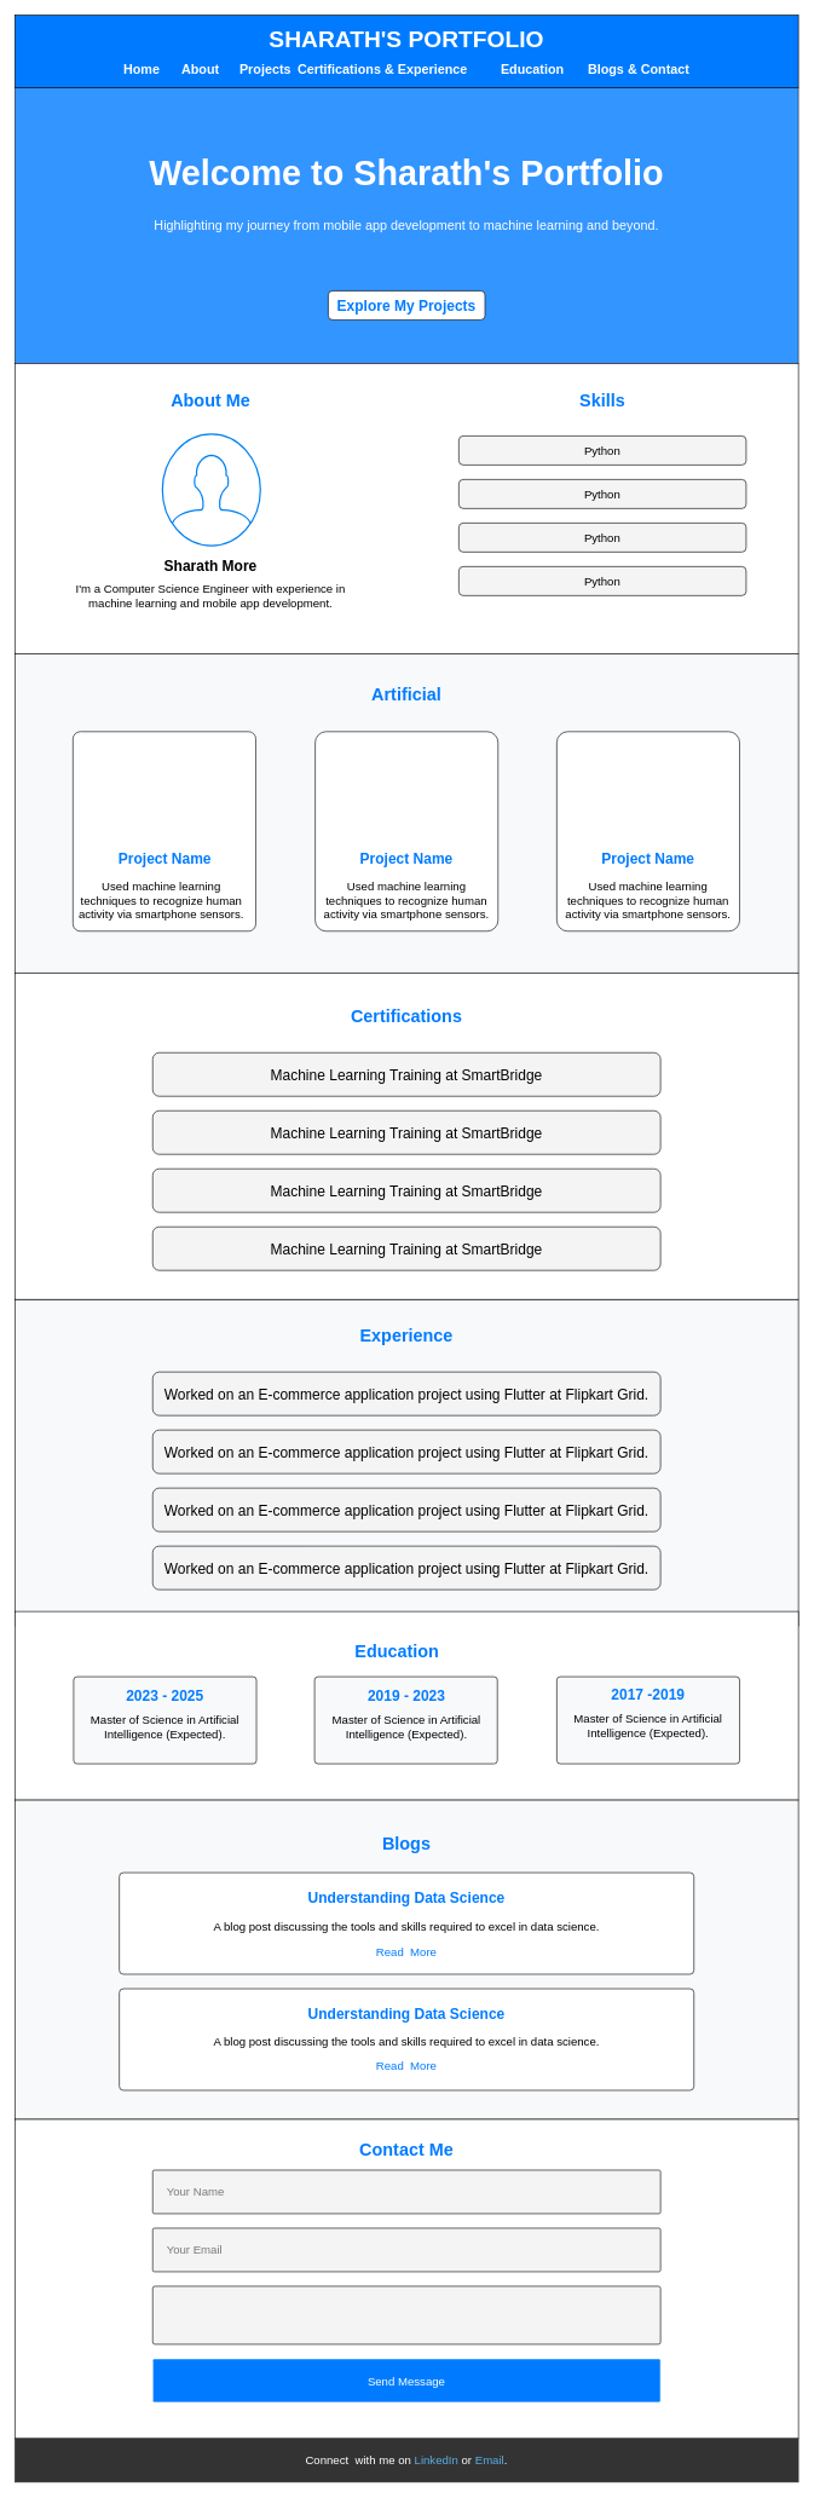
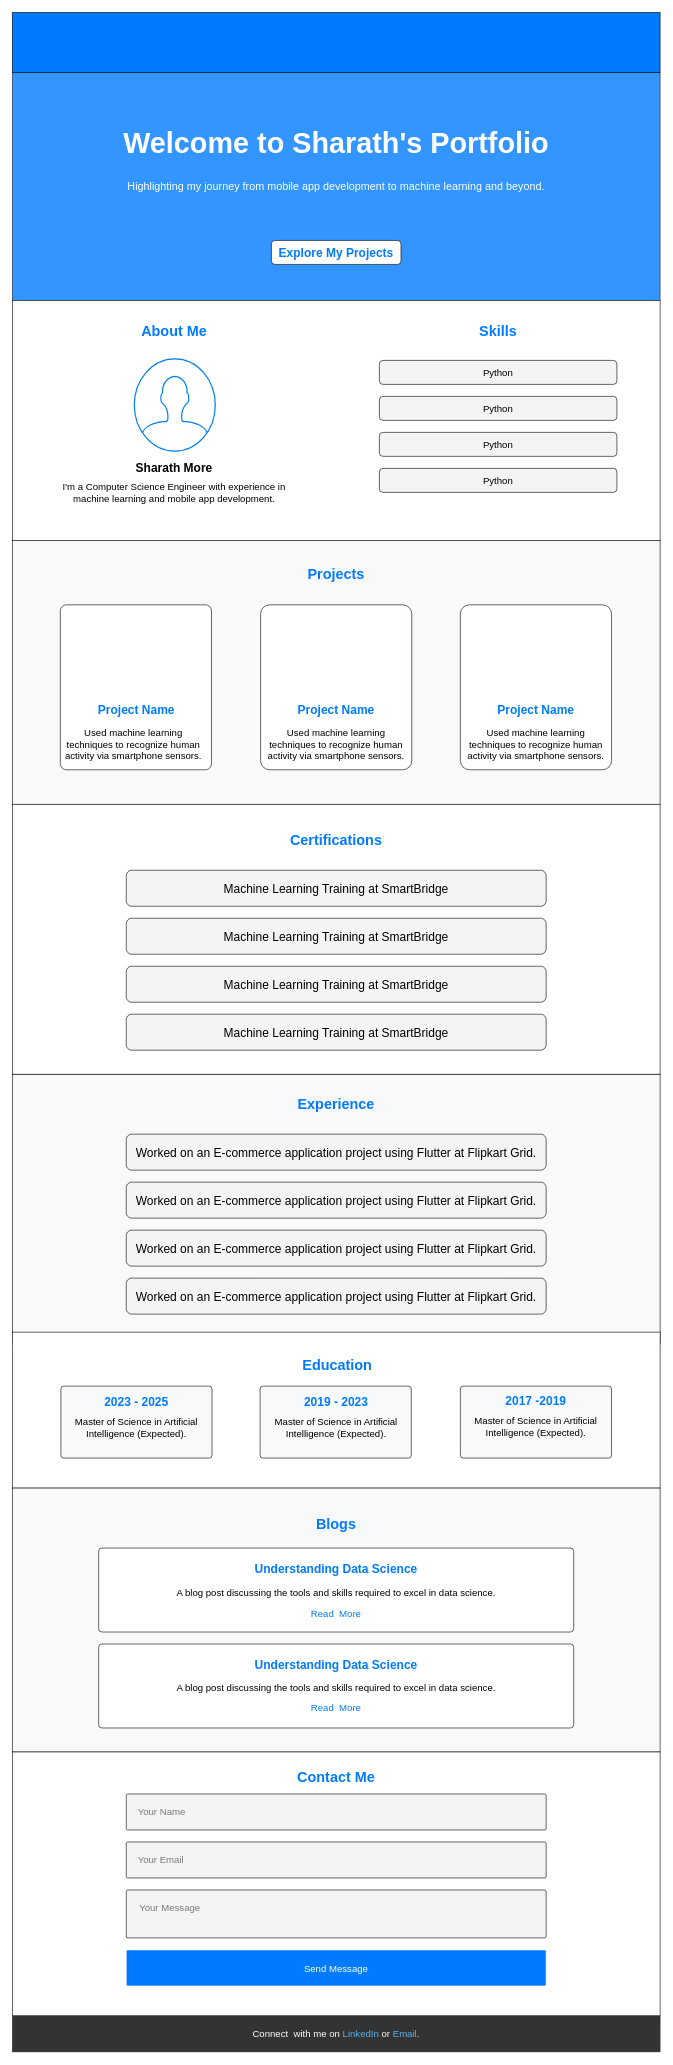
- <mxCell id="8" value="&lt;div&gt;&lt;font size=&quot;1&quot;&gt;&lt;b style=&quot;font-size: 32px;&quot;&gt;SHARATH'S PORTFOLIO&lt;/b&gt;&lt;/font&gt;&lt;/div&gt;&lt;div style=&quot;line-height: 50%;&quot;&gt;&lt;font size=&quot;1&quot;&gt;&lt;b style=&quot;font-size: 32px;&quot;&gt;&lt;br&gt;&lt;/b&gt;&lt;/font&gt;&lt;/div&gt;&lt;div style=&quot;font-size: 18px;&quot;&gt;&lt;font style=&quot;font-size: 18px;&quot;&gt;&lt;b style=&quot;&quot;&gt;Home &lt;span style=&quot;white-space: pre;&quot;&gt;&#09;&lt;/span&gt;&lt;/b&gt;&lt;b&gt;About &lt;span style=&quot;white-space: pre;&quot;&gt;&#09;&lt;/span&gt;Projects &lt;span style=&quot;white-space: pre;&quot;&gt;&#09;&lt;/span&gt;Certifications &amp;amp; Experience &lt;span style=&quot;white-space: pre;&quot;&gt;&#09;&lt;/span&gt;Education &lt;span style=&quot;white-space: pre;&quot;&gt;&#09;&lt;/span&gt;Blogs &amp;amp; Contact&lt;br&gt;&lt;/b&gt;&lt;/font&gt;&lt;/div&gt;" style="text;html=1;align=center;verticalAlign=middle;whiteSpace=wrap;rounded=0;strokeColor=none;fontColor=#FFFFFF;" vertex="1" parent="4"><mxGeometry width="1080" height="100" as="geometry" /></mxCell>
- <mxCell id="39" value="&lt;font color=&quot;#007bff&quot; style=&quot;font-size: 24px;&quot;&gt;&lt;b&gt;Artificial&lt;/b&gt;&lt;/font&gt;" style="text;html=1;align=center;verticalAlign=middle;whiteSpace=wrap;rounded=0;" vertex="1" parent="28"><mxGeometry width="1080" height="33.75" as="geometry" /></mxCell>
+ <mxCell id="39" value="&lt;font color=&quot;#007bff&quot; style=&quot;font-size: 24px;&quot;&gt;&lt;b&gt;Projects&lt;/b&gt;&lt;/font&gt;" style="text;html=1;align=center;verticalAlign=middle;whiteSpace=wrap;rounded=0;" vertex="1" parent="28"><mxGeometry width="1080" height="33.75" as="geometry" /></mxCell>
- <mxCell id="80" value="&lt;font color=&quot;#007bff&quot; style=&quot;font-size: 24px;&quot;&gt;&lt;b&gt;Education&lt;/b&gt;&lt;/font&gt;" style="text;html=1;align=center;verticalAlign=middle;whiteSpace=wrap;rounded=0;" vertex="1" parent="74"><mxGeometry y="40" width="1053.659" height="30.0" as="geometry" /></mxCell>
+ <mxCell id="80" value="&lt;font color=&quot;#007bff&quot; style=&quot;font-size: 24px;&quot;&gt;&lt;b&gt;Education&lt;/b&gt;&lt;/font&gt;" style="text;html=1;align=center;verticalAlign=middle;whiteSpace=wrap;rounded=0;" vertex="1" parent="74"><mxGeometry x="15" y="40" width="1053.659" height="30.0" as="geometry" /></mxCell>
+ <mxCell id="104" value="&amp;nbsp;&amp;nbsp;&amp;nbsp;&amp;nbsp;&amp;nbsp; &lt;font style=&quot;font-size: 16px;&quot;&gt;&lt;font color=&quot;#7a7a7a&quot;&gt;Your Message&lt;/font&gt;&lt;br&gt;&lt;/font&gt;" style="text;html=1;align=left;verticalAlign=middle;whiteSpace=wrap;rounded=0;" vertex="1" parent="94"><mxGeometry x="190" y="230" width="700" height="60" as="geometry" /></mxCell>
